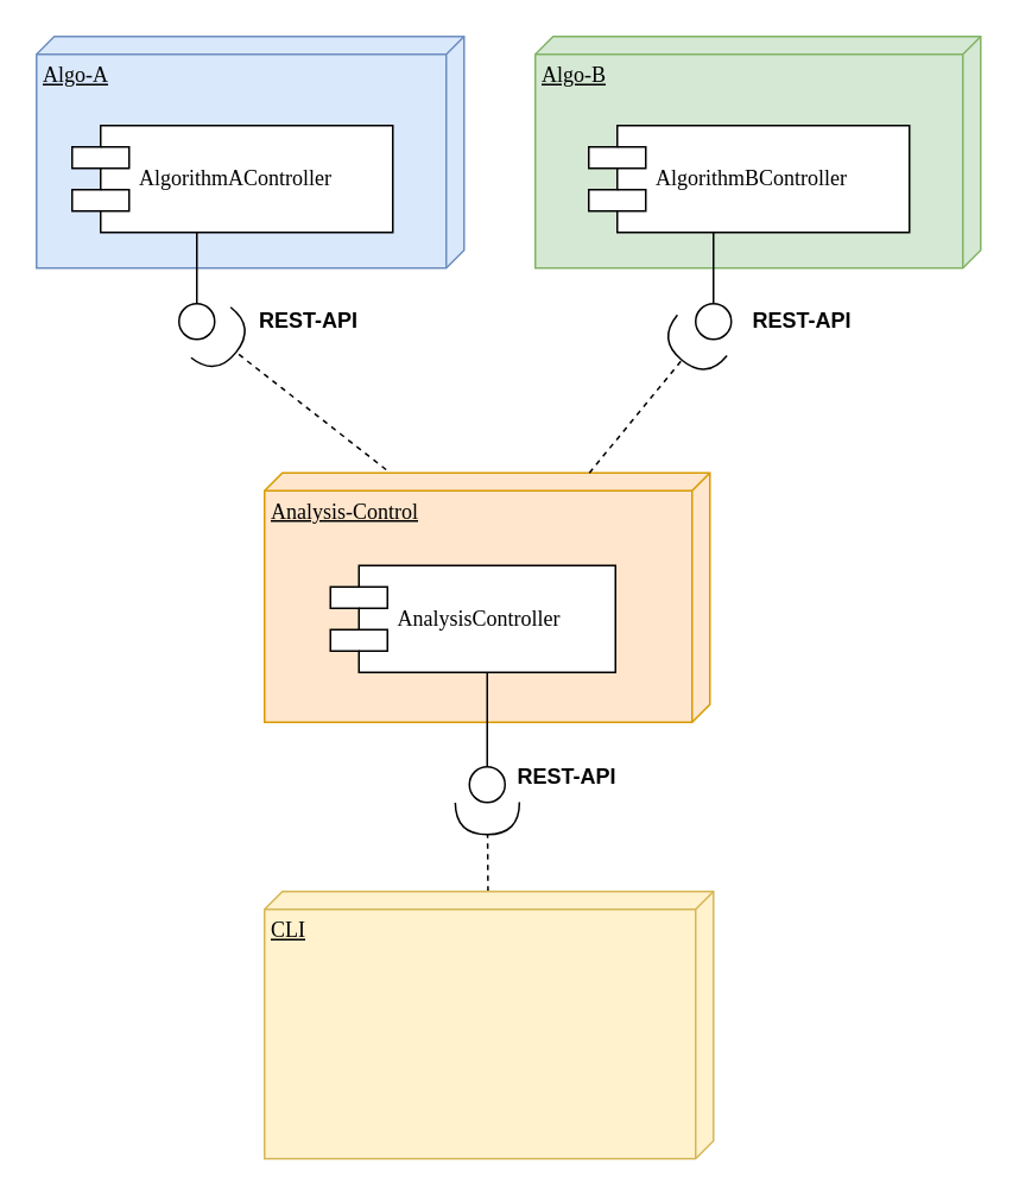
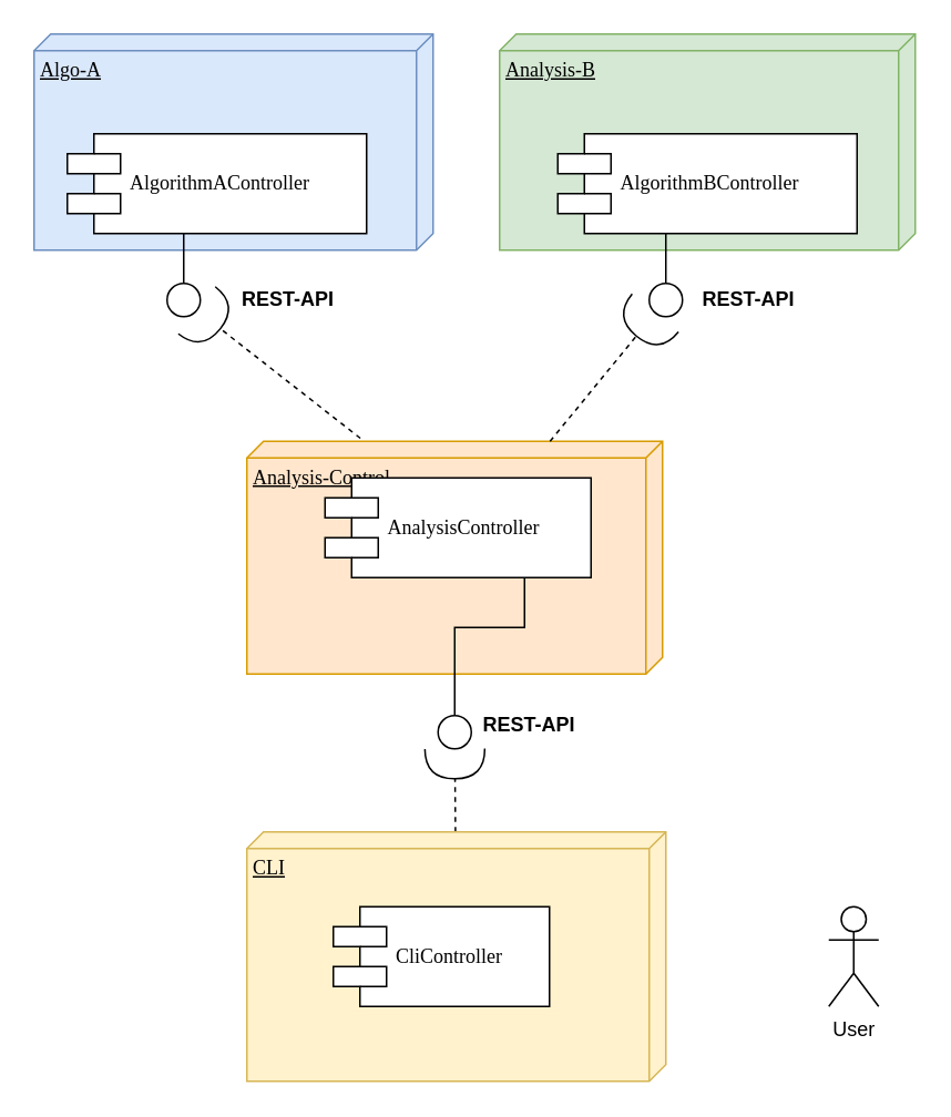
- <mxCell id="3" value="Algo-B" style="verticalAlign=top;align=left;spacingTop=8;spacingLeft=2;spacingRight=12;shape=cube;size=10;direction=south;fontStyle=4;html=1;rounded=0;shadow=0;comic=0;labelBackgroundColor=none;strokeWidth=1;fontFamily=Verdana;fontSize=12;fillColor=#d5e8d4;strokeColor=#82b366;" parent="1" vertex="1"><mxGeometry x="300" y="20" width="250" height="130" as="geometry" /></mxCell>
+ <mxCell id="3" value="Analysis-B" style="verticalAlign=top;align=left;spacingTop=8;spacingLeft=2;spacingRight=12;shape=cube;size=10;direction=south;fontStyle=4;html=1;rounded=0;shadow=0;comic=0;labelBackgroundColor=none;strokeWidth=1;fontFamily=Verdana;fontSize=12;fillColor=#d5e8d4;strokeColor=#82b366;" parent="1" vertex="1"><mxGeometry x="300" y="20" width="250" height="130" as="geometry" /></mxCell>
- <mxCell id="5" value="AlgorithmAController" style="shape=component;align=left;spacingLeft=36;rounded=0;shadow=0;comic=0;labelBackgroundColor=none;strokeWidth=1;fontFamily=Verdana;fontSize=12;html=1;" parent="1" vertex="1"><mxGeometry x="40" y="70" width="180" height="60" as="geometry" /></mxCell>
+ <mxCell id="5" value="AlgorithmAController" style="shape=component;align=left;spacingLeft=36;rounded=0;shadow=0;comic=0;labelBackgroundColor=none;strokeWidth=1;fontFamily=Verdana;fontSize=12;html=1;" parent="1" vertex="1"><mxGeometry x="40" y="80" width="180" height="60" as="geometry" /></mxCell>
- <mxCell id="7" value="AlgorithmBController" style="shape=component;align=left;spacingLeft=36;rounded=0;shadow=0;comic=0;labelBackgroundColor=none;strokeWidth=1;fontFamily=Verdana;fontSize=12;html=1;" parent="1" vertex="1"><mxGeometry x="330" y="70" width="180" height="60" as="geometry" /></mxCell>
+ <mxCell id="7" value="AlgorithmBController" style="shape=component;align=left;spacingLeft=36;rounded=0;shadow=0;comic=0;labelBackgroundColor=none;strokeWidth=1;fontFamily=Verdana;fontSize=12;html=1;" parent="1" vertex="1"><mxGeometry x="335" y="80" width="180" height="60" as="geometry" /></mxCell>
- <mxCell id="14" value="AnalysisController" style="shape=component;align=left;spacingLeft=36;rounded=0;shadow=0;comic=0;labelBackgroundColor=none;strokeWidth=1;fontFamily=Verdana;fontSize=12;html=1;" vertex="1" parent="1"><mxGeometry x="185" y="317" width="160" height="60" as="geometry" /></mxCell>
+ <mxCell id="14" value="AnalysisController" style="shape=component;align=left;spacingLeft=36;rounded=0;shadow=0;comic=0;labelBackgroundColor=none;strokeWidth=1;fontFamily=Verdana;fontSize=12;html=1;" vertex="1" parent="1"><mxGeometry x="195" y="287" width="160" height="60" as="geometry" /></mxCell>
+ <mxCell id="18" value="CliController" style="shape=component;align=left;spacingLeft=36;rounded=0;shadow=0;comic=0;labelBackgroundColor=none;strokeWidth=1;fontFamily=Verdana;fontSize=12;html=1;" vertex="1" parent="1"><mxGeometry x="200" y="545" width="130" height="60" as="geometry" /></mxCell>
+ <mxCell id="19" value="User" style="shape=umlActor;verticalLabelPosition=bottom;verticalAlign=top;html=1;outlineConnect=0;" vertex="1" parent="1"><mxGeometry x="498" y="545" width="30" height="60" as="geometry" /></mxCell>
